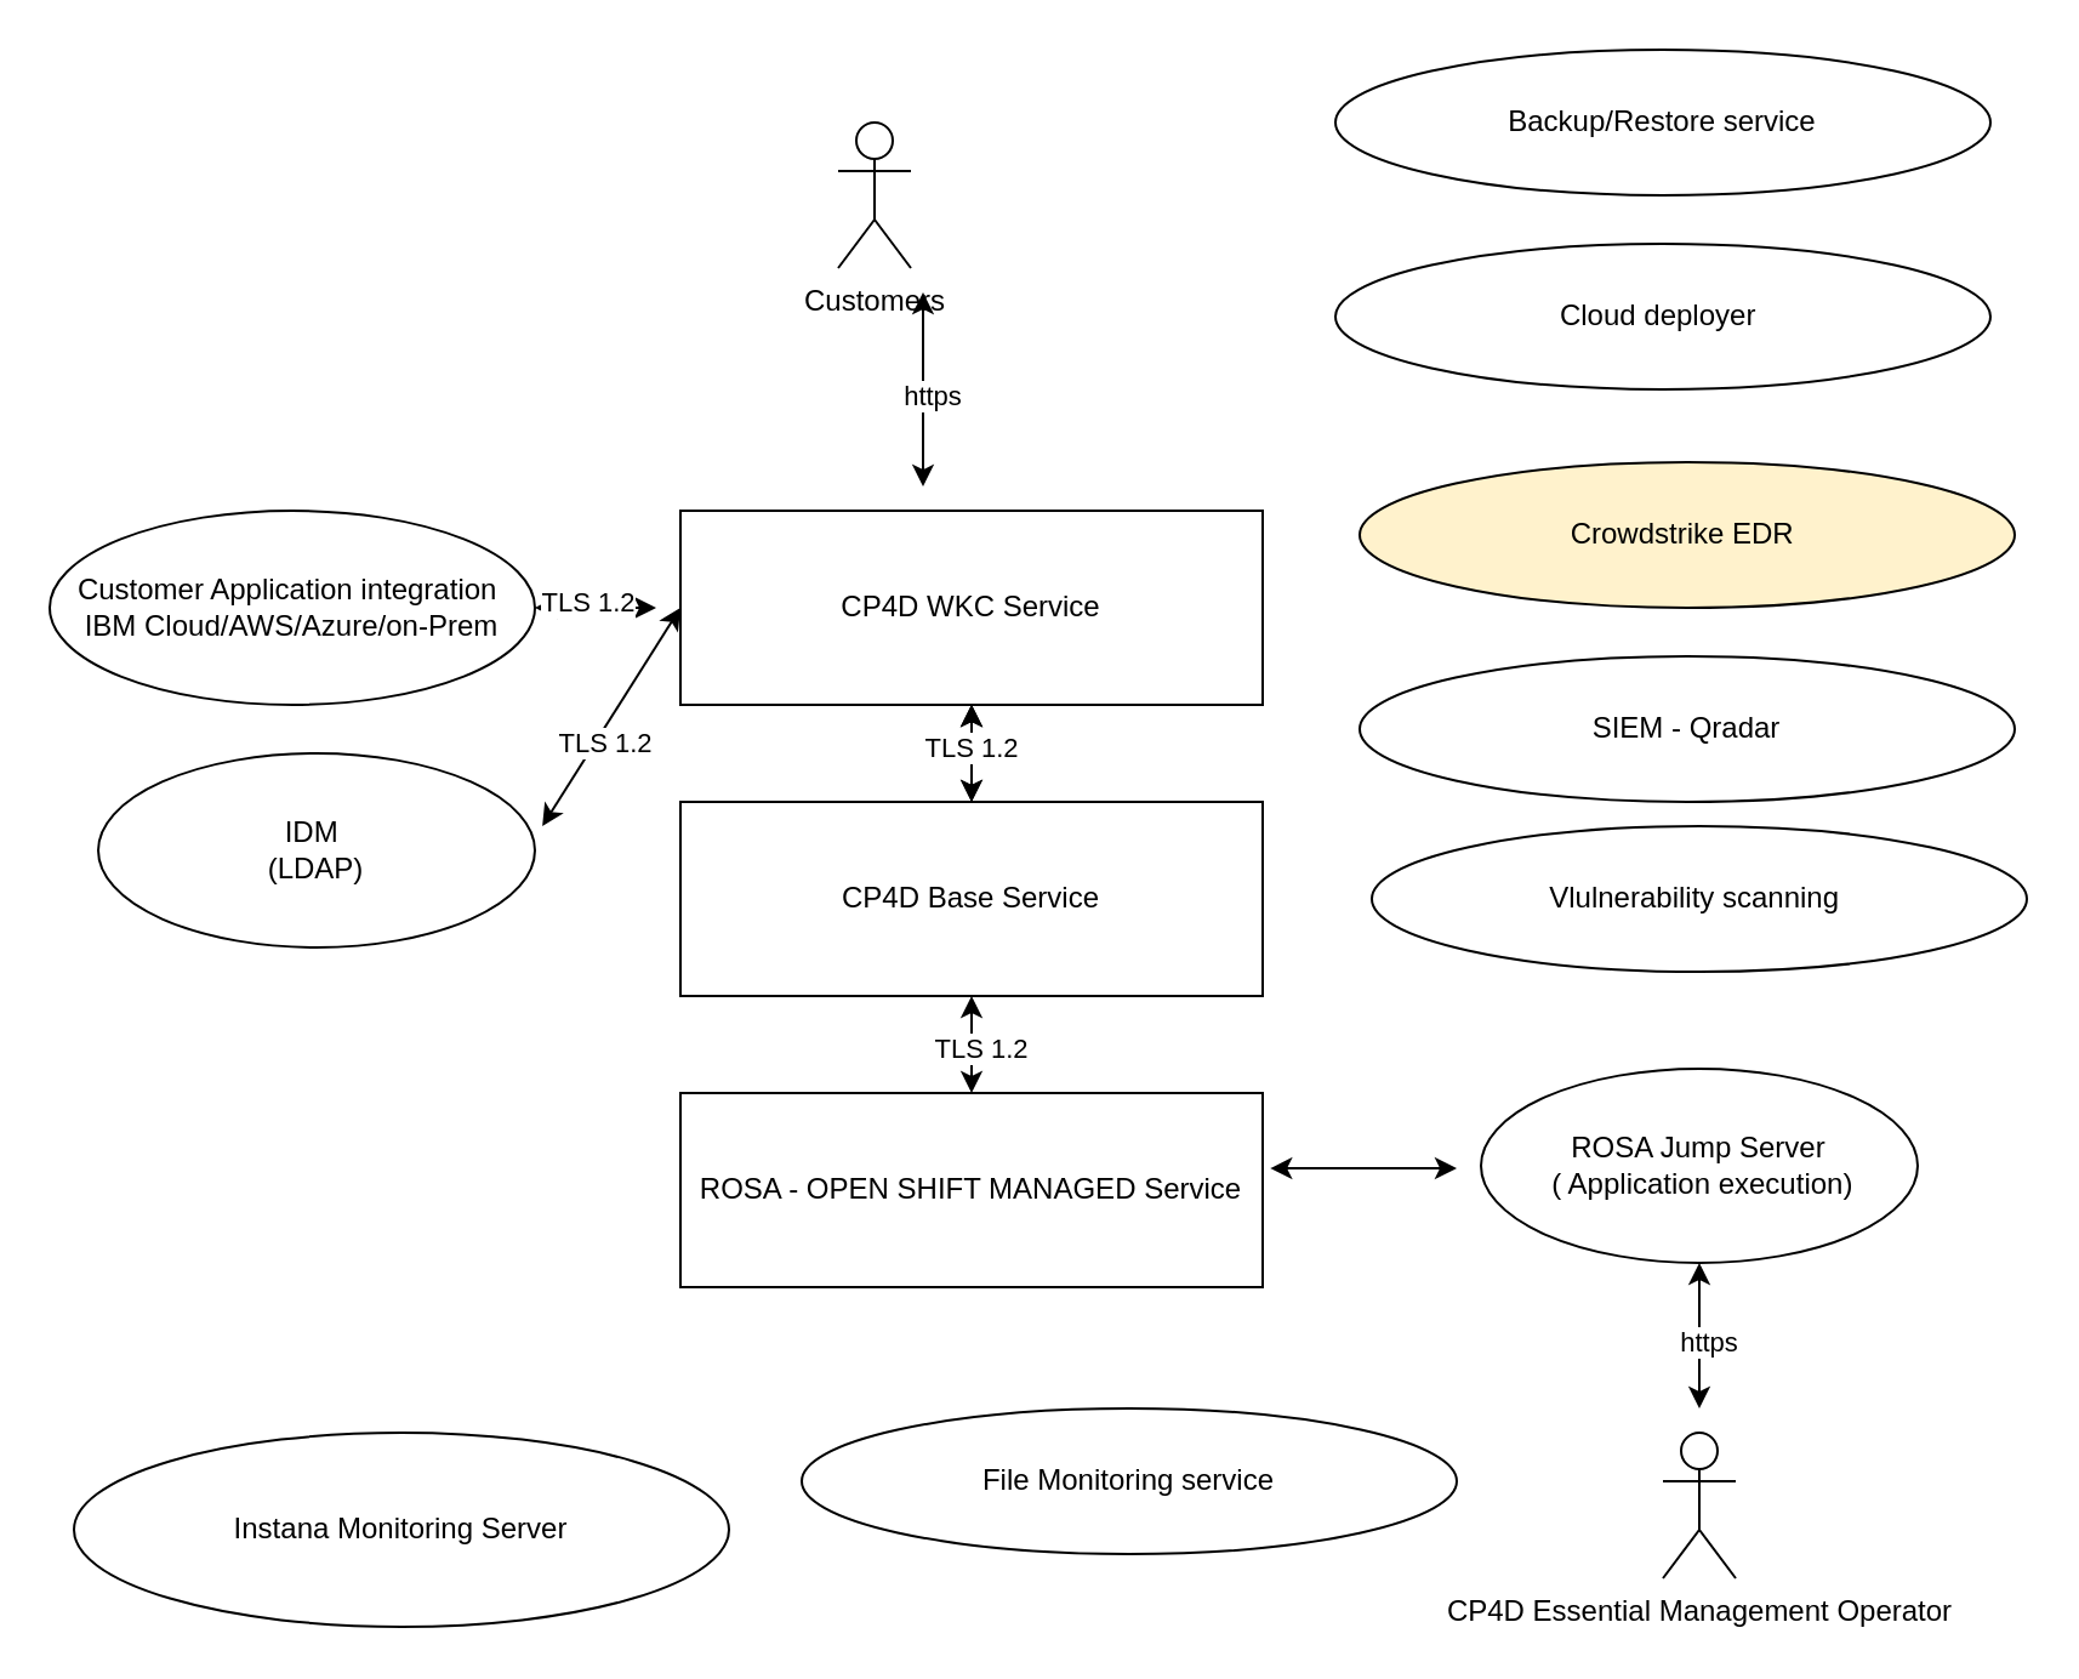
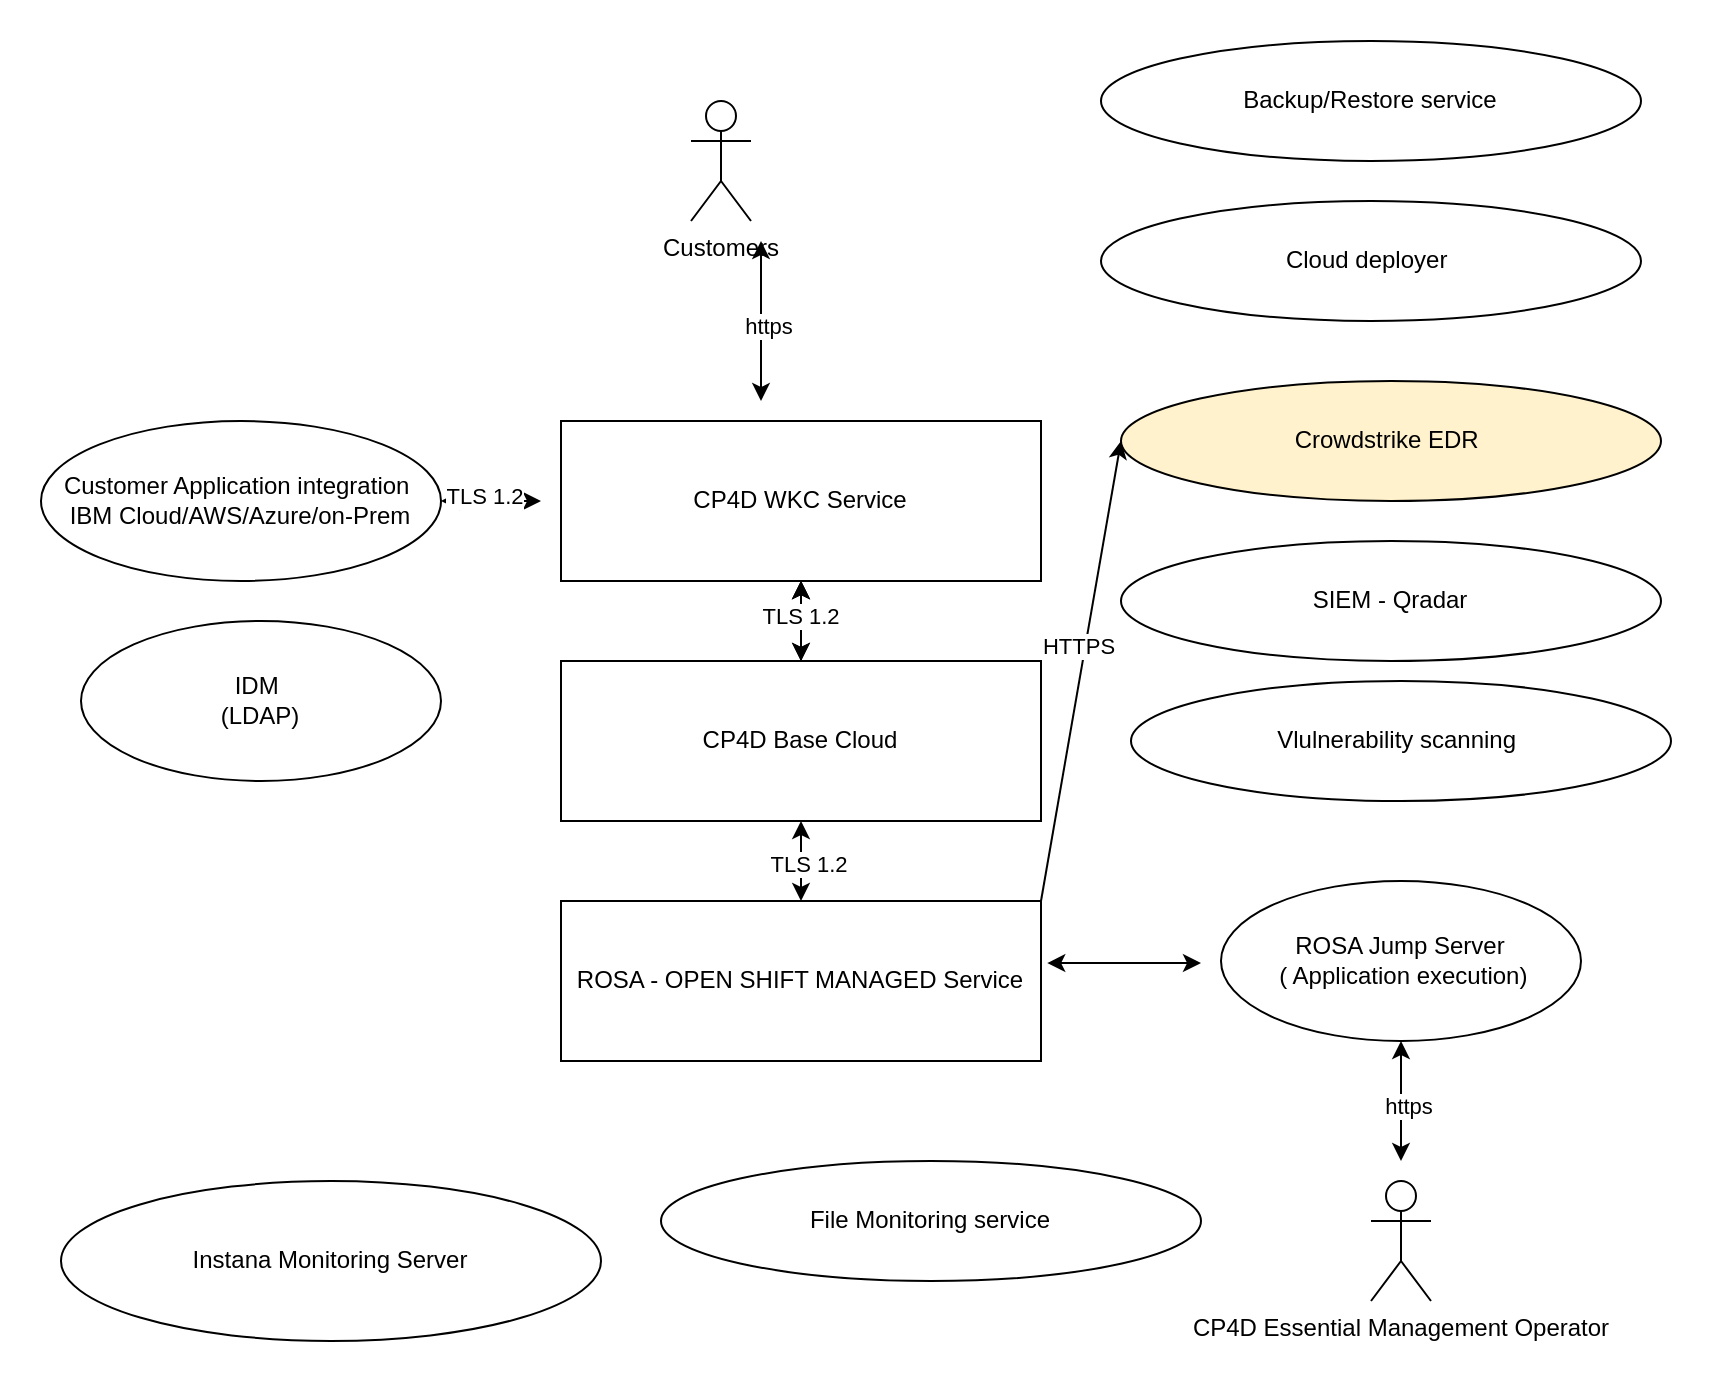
- <mxCell id="17" value="" style="endArrow=classic;startArrow=classic;html=1;rounded=0;exitX=1.017;exitY=0.375;exitDx=0;exitDy=0;exitPerimeter=0;entryX=0;entryY=0.5;entryDx=0;entryDy=0;" parent="1" source="16" target="8" edge="1"><mxGeometry width="50" height="50" relative="1" as="geometry"><mxPoint x="240" y="260" as="sourcePoint" /><mxPoint x="280" y="260" as="targetPoint" /><Array as="points" /></mxGeometry></mxCell>
- <mxCell id="18" value="TLS 1.2" style="edgeLabel;html=1;align=center;verticalAlign=middle;resizable=0;points=[];" vertex="1" connectable="0" parent="17"><mxGeometry x="-0.184" y="-3" relative="1" as="geometry"><mxPoint as="offset" /></mxGeometry></mxCell>
- <mxCell id="6" value="CP4D Base Service" style="rounded=0;whiteSpace=wrap;html=1;" parent="1" vertex="1"><mxGeometry x="280" y="330" width="240" height="80" as="geometry" /></mxCell>
+ <mxCell id="6" value="CP4D Base Cloud" style="rounded=0;whiteSpace=wrap;html=1;" parent="1" vertex="1"><mxGeometry x="280" y="330" width="240" height="80" as="geometry" /></mxCell>
+ <mxCell id="31" value="" style="endArrow=classic;html=1;rounded=0;entryX=0;entryY=0.5;entryDx=0;entryDy=0;exitX=1;exitY=0;exitDx=0;exitDy=0;" edge="1" parent="1" source="3" target="30"><mxGeometry width="50" height="50" relative="1" as="geometry"><mxPoint x="520" y="270" as="sourcePoint" /><mxPoint x="570" y="220" as="targetPoint" /></mxGeometry></mxCell>
+ <mxCell id="32" value="HTTPS" style="edgeLabel;html=1;align=center;verticalAlign=middle;resizable=0;points=[];" vertex="1" connectable="0" parent="31"><mxGeometry x="0.102" y="4" relative="1" as="geometry"><mxPoint as="offset" /></mxGeometry></mxCell>
